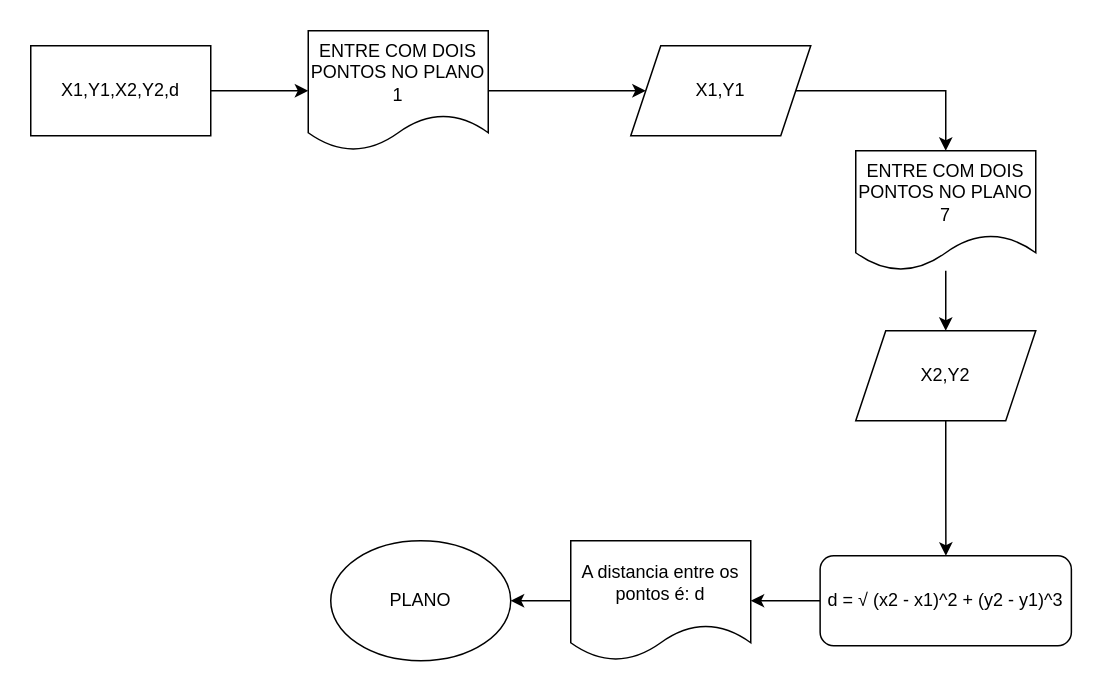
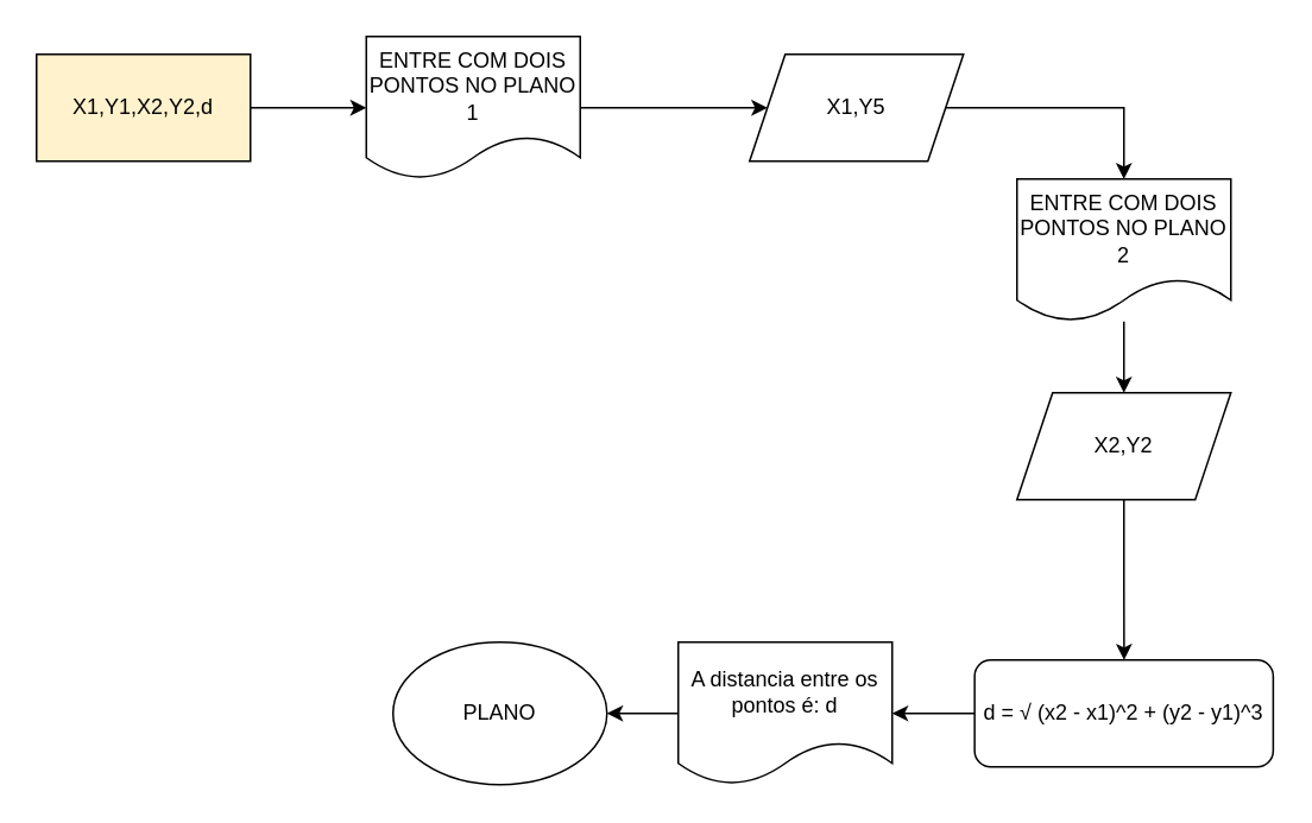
- <mxCell id="3" value="X1,Y1,X2,Y2,d" style="whiteSpace=wrap;html=1;" parent="1" vertex="1"><mxGeometry x="20" y="30" width="120" height="60" as="geometry" /></mxCell>
+ <mxCell id="3" value="X1,Y1,X2,Y2,d" style="whiteSpace=wrap;html=1;fillColor=#fff2cc;" parent="1" vertex="1"><mxGeometry x="20" y="30" width="120" height="60" as="geometry" /></mxCell>
- <mxCell id="7" value="X1,Y1" style="shape=parallelogram;perimeter=parallelogramPerimeter;whiteSpace=wrap;html=1;fixedSize=1;" parent="1" vertex="1"><mxGeometry x="420" y="30" width="120" height="60" as="geometry" /></mxCell>
+ <mxCell id="7" value="X1,Y5" style="shape=parallelogram;perimeter=parallelogramPerimeter;whiteSpace=wrap;html=1;fixedSize=1;" parent="1" vertex="1"><mxGeometry x="420" y="30" width="120" height="60" as="geometry" /></mxCell>
- <mxCell id="9" value="ENTRE COM DOIS PONTOS NO PLANO 7" style="shape=document;whiteSpace=wrap;html=1;boundedLbl=1;" parent="1" vertex="1"><mxGeometry x="570" y="100" width="120" height="80" as="geometry" /></mxCell>
+ <mxCell id="9" value="ENTRE COM DOIS PONTOS NO PLANO 2" style="shape=document;whiteSpace=wrap;html=1;boundedLbl=1;" parent="1" vertex="1"><mxGeometry x="570" y="100" width="120" height="80" as="geometry" /></mxCell>
